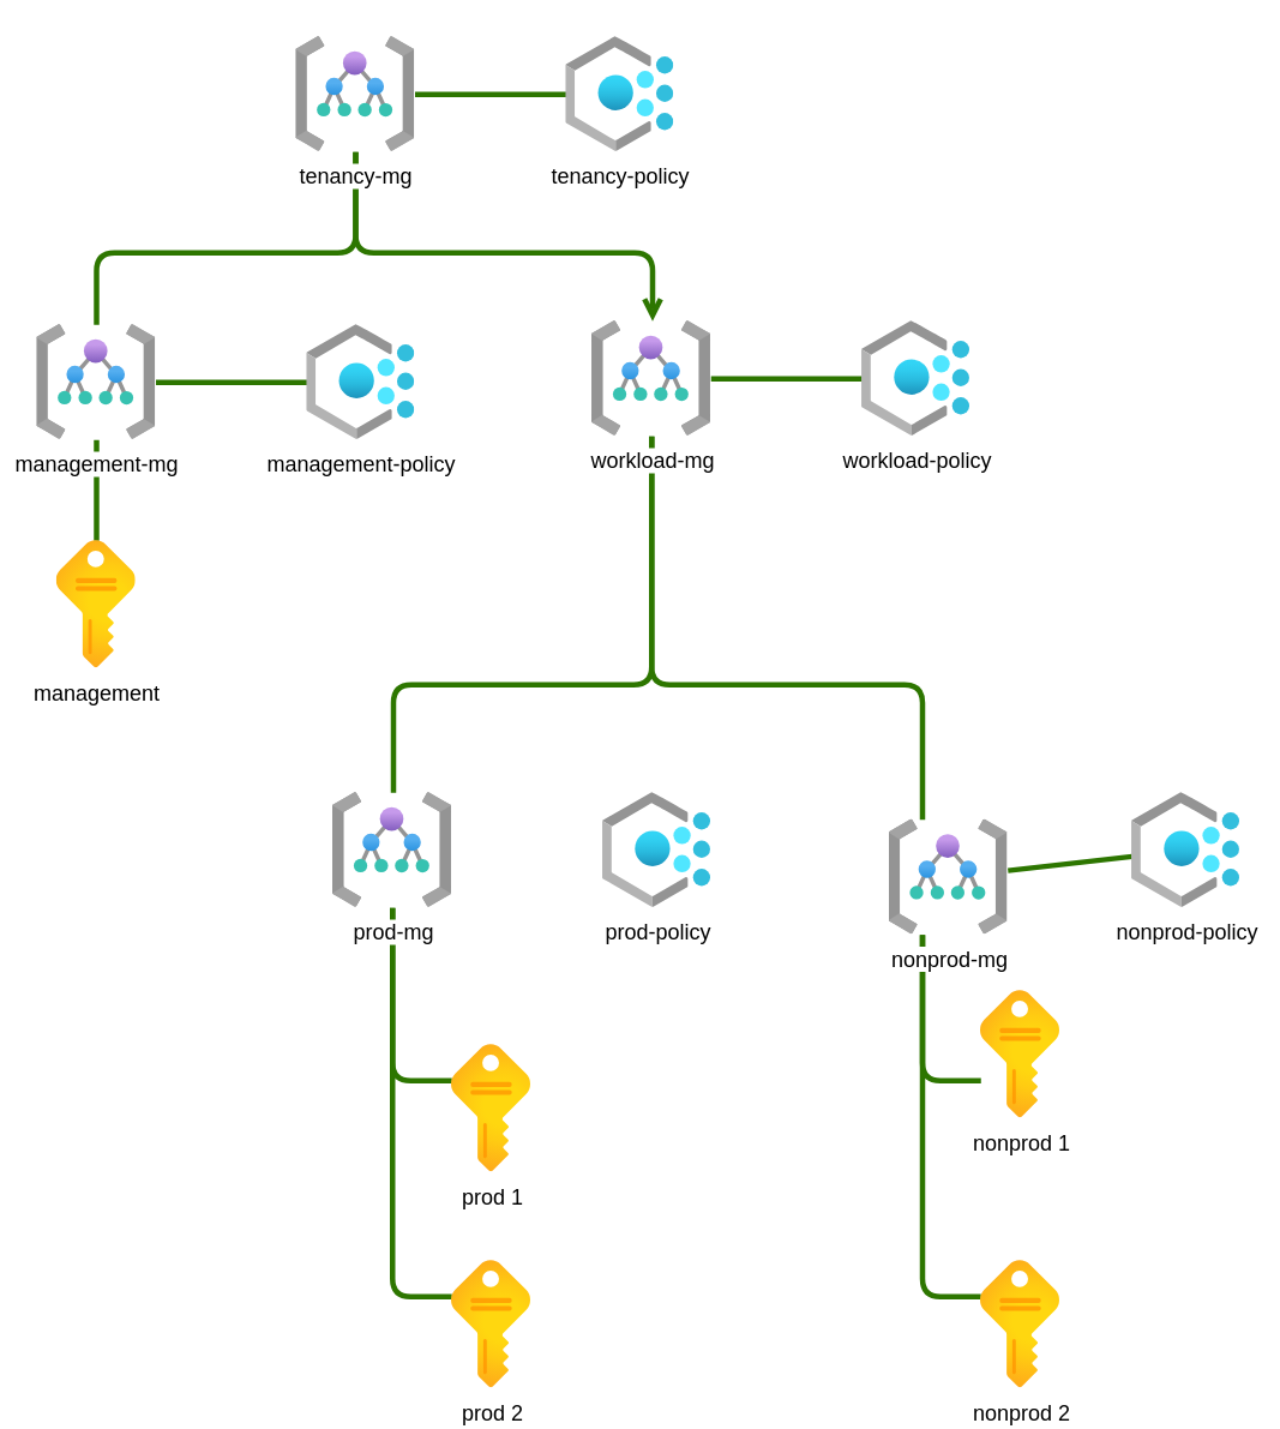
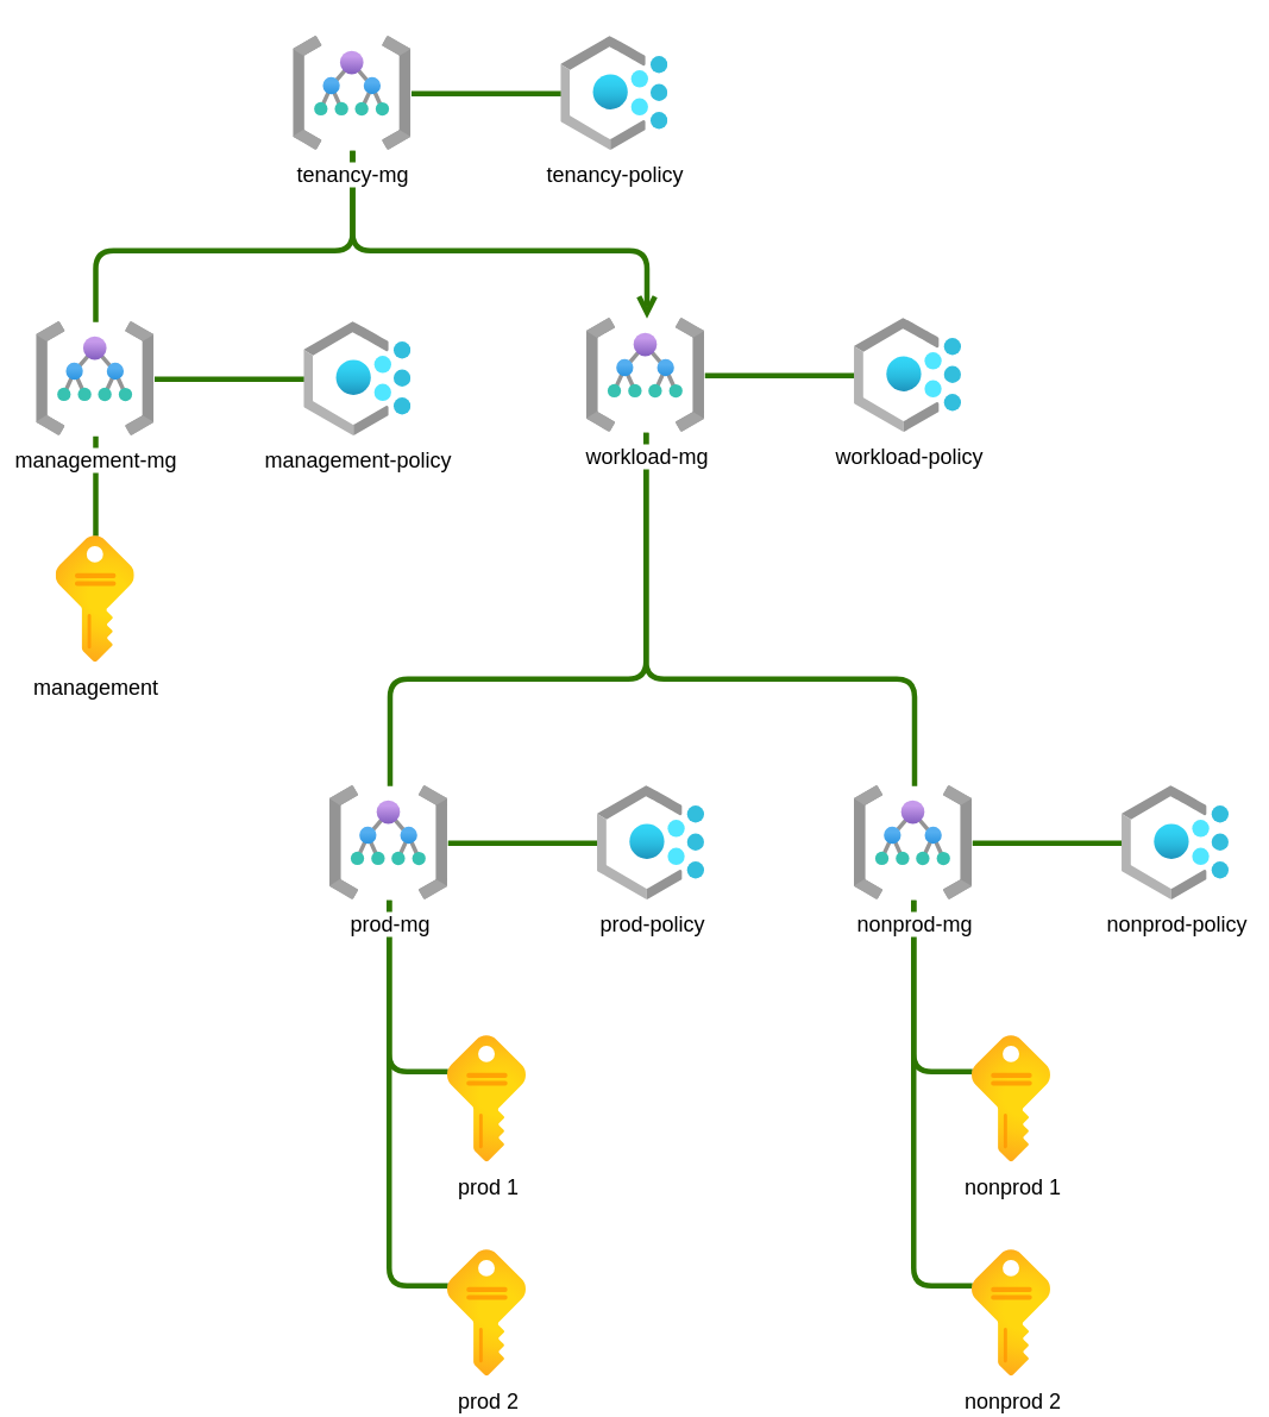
+ <mxCell id="20" style="edgeStyle=none;html=1;strokeWidth=3;fillColor=#60a917;strokeColor=#2D7600;endArrow=none;endFill=0;" edge="1" parent="1" source="21" target="19"><mxGeometry relative="1" as="geometry" /></mxCell>
- <mxCell id="24" value="nonprod-mg" style="aspect=fixed;html=1;points=[];align=center;image;fontSize=12;image=img/lib/azure2/general/Management_Groups.svg;" vertex="1" parent="1"><mxGeometry x="493.5" y="455" width="66" height="64" as="geometry" /></mxCell>
+ <mxCell id="24" value="nonprod-mg" style="aspect=fixed;html=1;points=[];align=center;image;fontSize=12;image=img/lib/azure2/general/Management_Groups.svg;" vertex="1" parent="1"><mxGeometry x="478.5" y="440" width="66" height="64" as="geometry" /></mxCell>
- <mxCell id="28" value="nonprod 1" style="aspect=fixed;html=1;points=[];align=center;image;fontSize=12;image=img/lib/azure2/general/Subscriptions.svg;" vertex="1" parent="1"><mxGeometry x="544.5" y="550" width="44" height="71" as="geometry" /></mxCell>
+ <mxCell id="28" value="nonprod 1" style="aspect=fixed;html=1;points=[];align=center;image;fontSize=12;image=img/lib/azure2/general/Subscriptions.svg;" vertex="1" parent="1"><mxGeometry x="544.5" y="580" width="44" height="71" as="geometry" /></mxCell>
